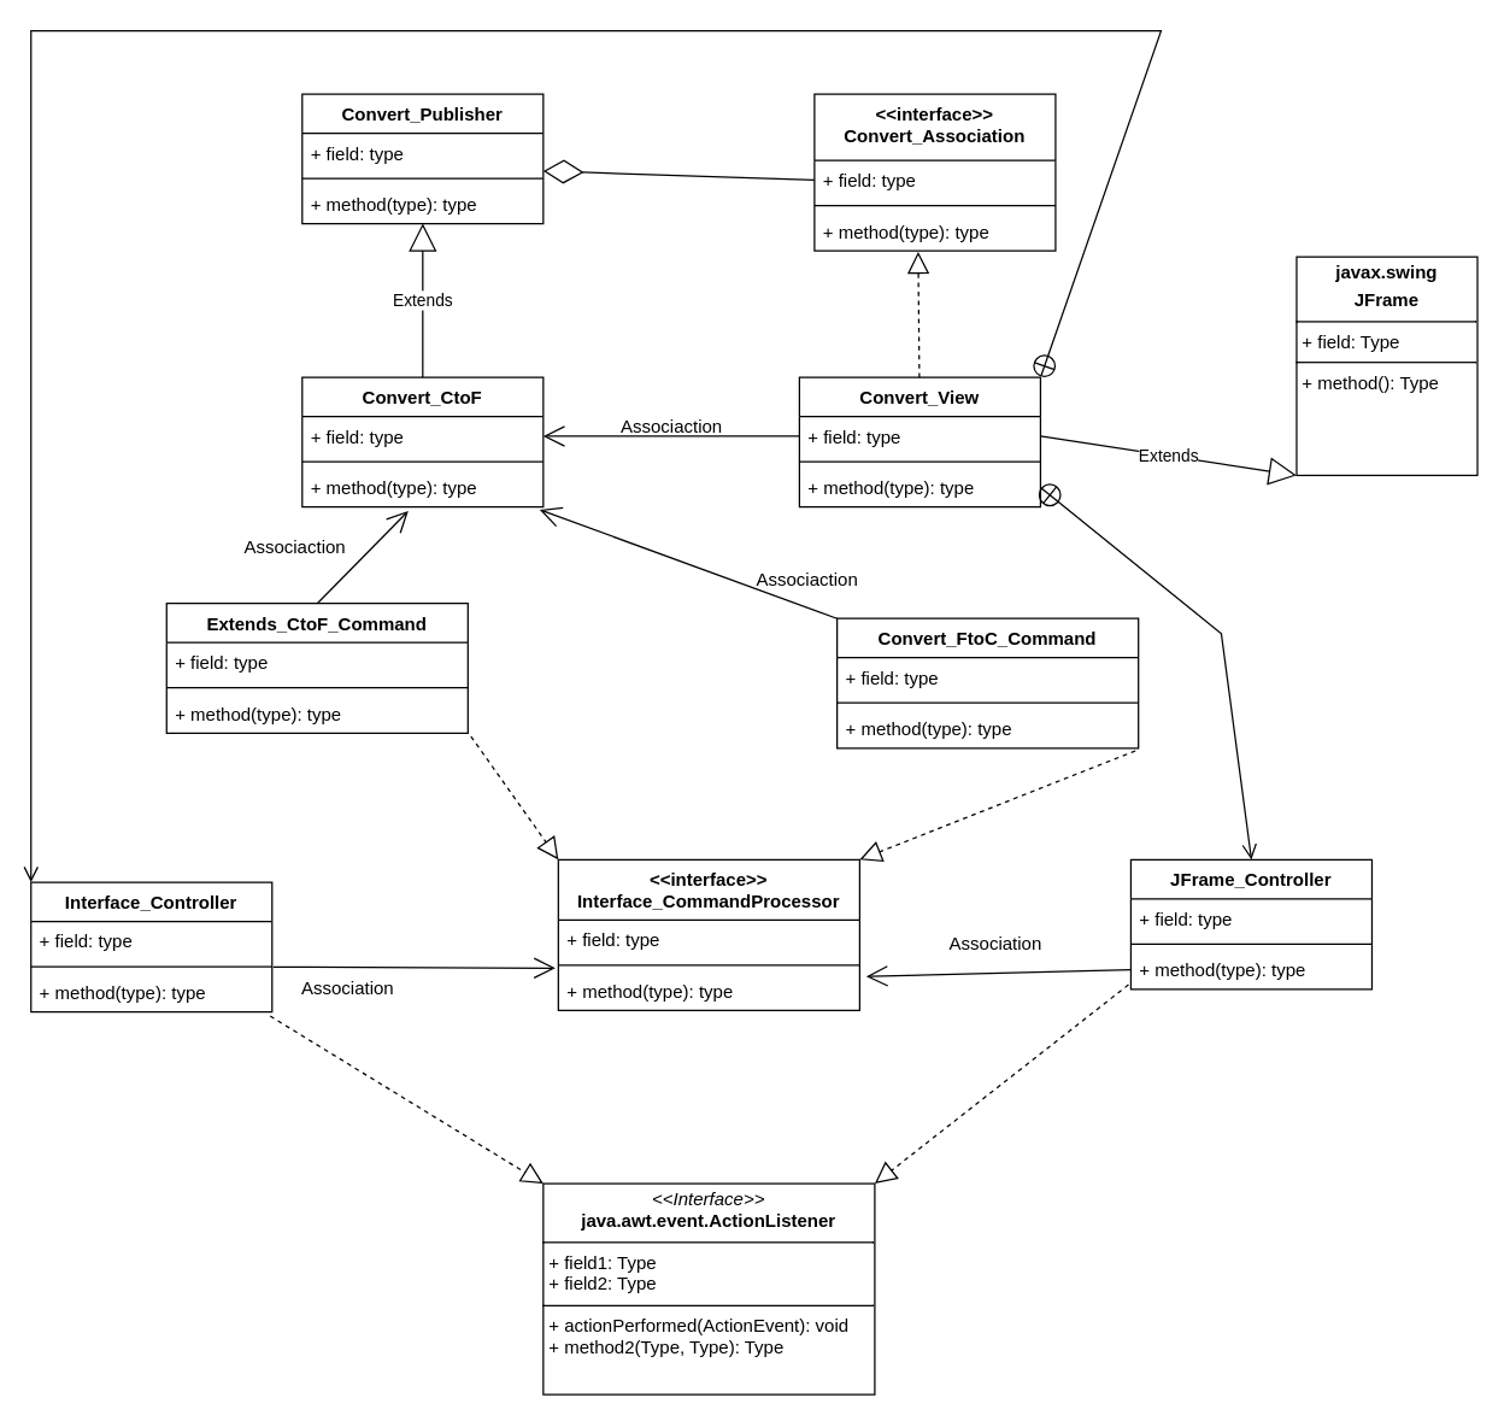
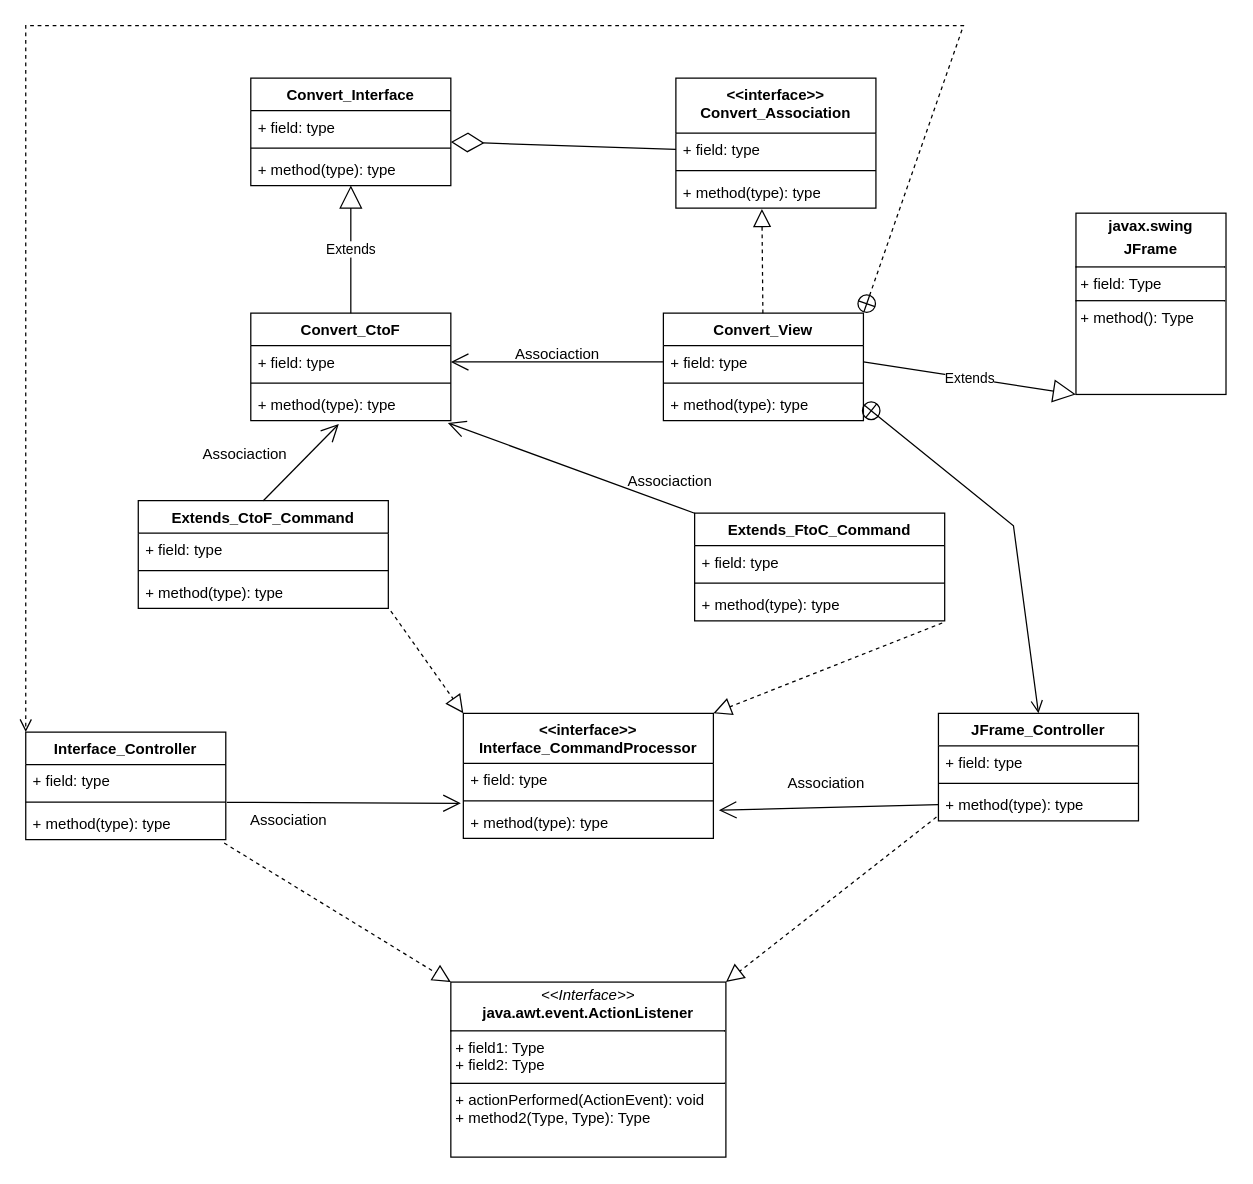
- <mxCell id="60" value="" style="endArrow=open;startArrow=circlePlus;endFill=0;startFill=0;endSize=8;html=1;rounded=0;exitX=1;exitY=0;exitDx=0;exitDy=0;entryX=0;entryY=0;entryDx=0;entryDy=0;" parent="1" source="2" target="6" edge="1"><mxGeometry width="160" relative="1" as="geometry"><mxPoint x="420" y="320" as="sourcePoint" /><mxPoint x="580" y="320" as="targetPoint" /><Array as="points"><mxPoint x="770" y="20" /><mxPoint x="500" y="20" /><mxPoint x="20" y="20" /></Array></mxGeometry></mxCell>
+ <mxCell id="60" value="" style="endArrow=open;startArrow=circlePlus;endFill=0;startFill=0;endSize=8;html=1;rounded=0;exitX=1;exitY=0;exitDx=0;exitDy=0;entryX=0;entryY=0;entryDx=0;entryDy=0;dashed=1;" parent="1" source="2" target="6" edge="1"><mxGeometry width="160" relative="1" as="geometry"><mxPoint x="420" y="320" as="sourcePoint" /><mxPoint x="580" y="320" as="targetPoint" /><Array as="points"><mxPoint x="770" y="20" /><mxPoint x="500" y="20" /><mxPoint x="20" y="20" /></Array></mxGeometry></mxCell>
- <mxCell id="18" value="Convert_Publisher" style="swimlane;fontStyle=1;align=center;verticalAlign=top;childLayout=stackLayout;horizontal=1;startSize=26;horizontalStack=0;resizeParent=1;resizeParentMax=0;resizeLast=0;collapsible=1;marginBottom=0;whiteSpace=wrap;html=1;" parent="1" vertex="1"><mxGeometry x="200" y="62" width="160" height="86" as="geometry" /></mxCell>
+ <mxCell id="18" value="Convert_Interface" style="swimlane;fontStyle=1;align=center;verticalAlign=top;childLayout=stackLayout;horizontal=1;startSize=26;horizontalStack=0;resizeParent=1;resizeParentMax=0;resizeLast=0;collapsible=1;marginBottom=0;whiteSpace=wrap;html=1;" parent="1" vertex="1"><mxGeometry x="200" y="62" width="160" height="86" as="geometry" /></mxCell>
- <mxCell id="35" value="Convert_FtoC_Command" style="swimlane;fontStyle=1;align=center;verticalAlign=top;childLayout=stackLayout;horizontal=1;startSize=26;horizontalStack=0;resizeParent=1;resizeParentMax=0;resizeLast=0;collapsible=1;marginBottom=0;whiteSpace=wrap;html=1;" parent="1" vertex="1"><mxGeometry x="555" y="410" width="200" height="86" as="geometry" /></mxCell>
+ <mxCell id="35" value="Extends_FtoC_Command" style="swimlane;fontStyle=1;align=center;verticalAlign=top;childLayout=stackLayout;horizontal=1;startSize=26;horizontalStack=0;resizeParent=1;resizeParentMax=0;resizeLast=0;collapsible=1;marginBottom=0;whiteSpace=wrap;html=1;" parent="1" vertex="1"><mxGeometry x="555" y="410" width="200" height="86" as="geometry" /></mxCell>
